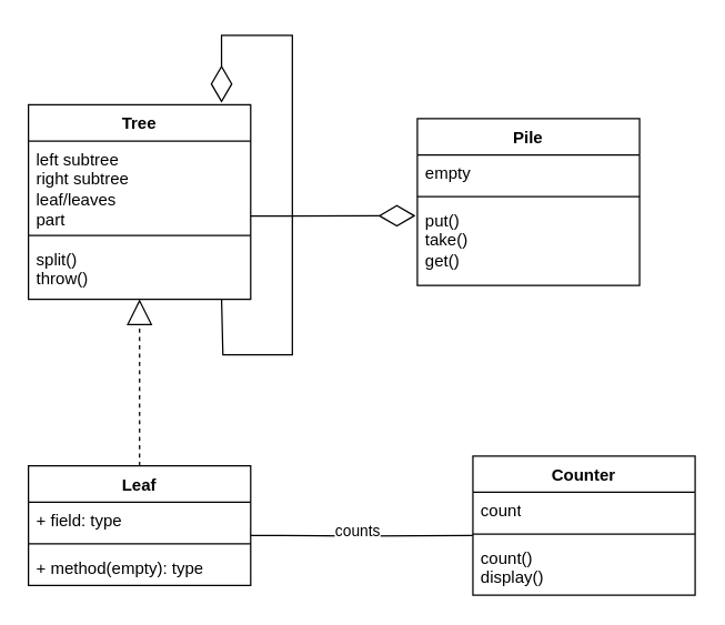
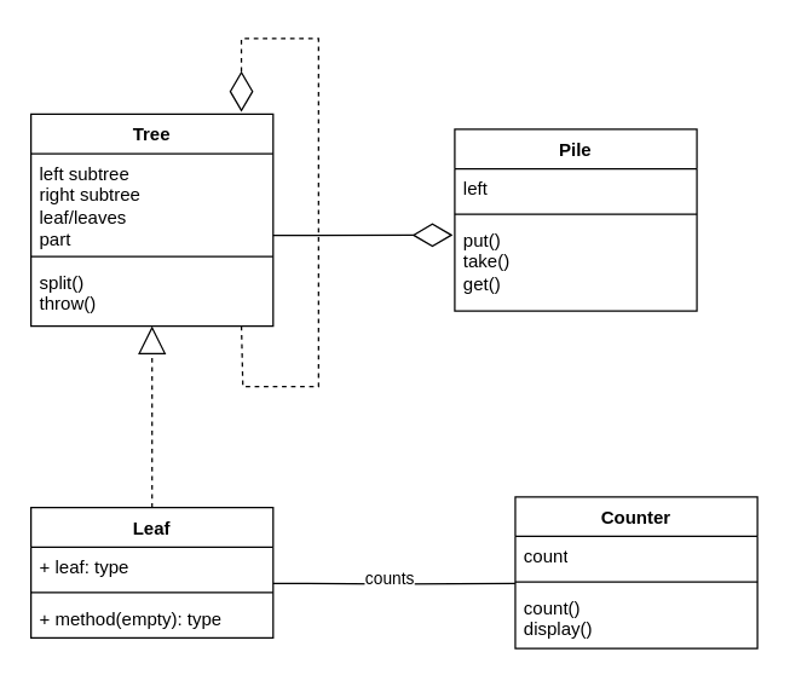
- <mxCell id="16" value="empty" style="text;strokeColor=none;fillColor=none;align=left;verticalAlign=top;spacingLeft=4;spacingRight=4;overflow=hidden;rotatable=0;points=[[0,0.5],[1,0.5]];portConstraint=eastwest;whiteSpace=wrap;html=1;" vertex="1" parent="15"><mxGeometry y="26" width="160" height="26" as="geometry" /></mxCell>
+ <mxCell id="16" value="left" style="text;strokeColor=none;fillColor=none;align=left;verticalAlign=top;spacingLeft=4;spacingRight=4;overflow=hidden;rotatable=0;points=[[0,0.5],[1,0.5]];portConstraint=eastwest;whiteSpace=wrap;html=1;" vertex="1" parent="15"><mxGeometry y="26" width="160" height="26" as="geometry" /></mxCell>
- <mxCell id="14" value="" style="endArrow=diamondThin;endFill=0;endSize=24;html=1;rounded=0;exitX=0.869;exitY=0.996;exitDx=0;exitDy=0;exitPerimeter=0;entryX=0.869;entryY=-0.011;entryDx=0;entryDy=0;entryPerimeter=0;" edge="1" parent="10" source="13" target="10"><mxGeometry width="160" relative="1" as="geometry"><mxPoint x="170" y="90" as="sourcePoint" /><mxPoint x="110" y="-20" as="targetPoint" /><Array as="points"><mxPoint x="140" y="180" /><mxPoint x="190" y="180" /><mxPoint x="190" y="-50" /><mxPoint x="170" y="-50" /><mxPoint x="139" y="-50" /></Array></mxGeometry></mxCell>
+ <mxCell id="14" value="" style="endArrow=diamondThin;endFill=0;endSize=24;html=1;rounded=0;exitX=0.869;exitY=0.996;exitDx=0;exitDy=0;exitPerimeter=0;entryX=0.869;entryY=-0.011;entryDx=0;entryDy=0;entryPerimeter=0;dashed=1;" edge="1" parent="10" source="13" target="10"><mxGeometry width="160" relative="1" as="geometry"><mxPoint x="170" y="90" as="sourcePoint" /><mxPoint x="110" y="-20" as="targetPoint" /><Array as="points"><mxPoint x="140" y="180" /><mxPoint x="190" y="180" /><mxPoint x="190" y="-50" /><mxPoint x="170" y="-50" /><mxPoint x="139" y="-50" /></Array></mxGeometry></mxCell>
- <mxCell id="7" value="+ field: type" style="text;strokeColor=none;fillColor=none;align=left;verticalAlign=top;spacingLeft=4;spacingRight=4;overflow=hidden;rotatable=0;points=[[0,0.5],[1,0.5]];portConstraint=eastwest;whiteSpace=wrap;html=1;" vertex="1" parent="6"><mxGeometry y="26" width="160" height="26" as="geometry" /></mxCell>
+ <mxCell id="7" value="+ leaf: type" style="text;strokeColor=none;fillColor=none;align=left;verticalAlign=top;spacingLeft=4;spacingRight=4;overflow=hidden;rotatable=0;points=[[0,0.5],[1,0.5]];portConstraint=eastwest;whiteSpace=wrap;html=1;" vertex="1" parent="6"><mxGeometry y="26" width="160" height="26" as="geometry" /></mxCell>
